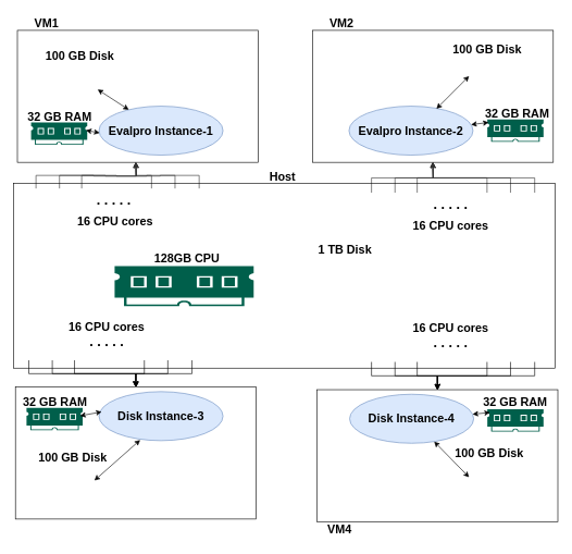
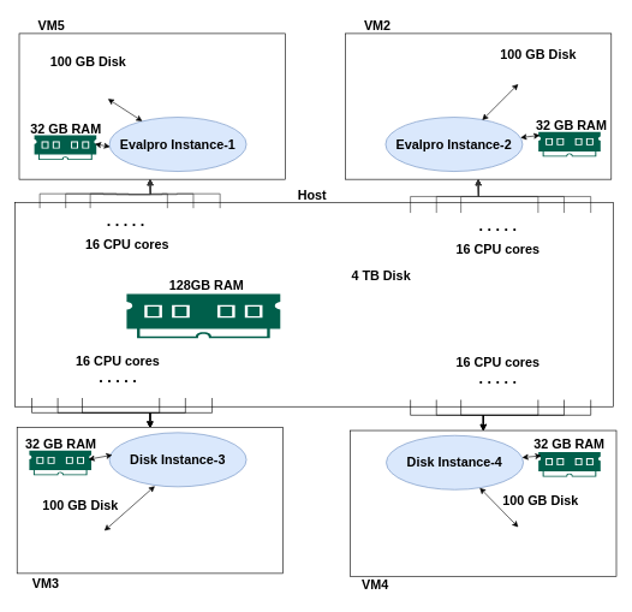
- <mxCell id="83" value="&lt;b&gt;VM1&lt;/b&gt;" style="text;html=1;strokeColor=none;fillColor=none;align=center;verticalAlign=middle;whiteSpace=wrap;rounded=0;fontSize=18;" vertex="1" parent="1"><mxGeometry x="41" y="20" width="60" height="30" as="geometry" /></mxCell>
+ <mxCell id="83" value="&lt;b&gt;VM5&lt;/b&gt;" style="text;html=1;strokeColor=none;fillColor=none;align=center;verticalAlign=middle;whiteSpace=wrap;rounded=0;fontSize=18;" vertex="1" parent="1"><mxGeometry x="41" y="20" width="60" height="30" as="geometry" /></mxCell>
- <mxCell id="5" value="&lt;b&gt;1 TB Disk&lt;/b&gt;" style="text;html=1;strokeColor=none;fillColor=none;align=center;verticalAlign=middle;whiteSpace=wrap;rounded=0;fontSize=18;" vertex="1" parent="1"><mxGeometry x="471.2" y="368" width="114" height="30" as="geometry" /></mxCell>
+ <mxCell id="5" value="&lt;b&gt;4 TB Disk&lt;/b&gt;" style="text;html=1;strokeColor=none;fillColor=none;align=center;verticalAlign=middle;whiteSpace=wrap;rounded=0;fontSize=18;" vertex="1" parent="1"><mxGeometry x="471.2" y="368" width="114" height="30" as="geometry" /></mxCell>
- <mxCell id="4" value="&lt;b&gt;&lt;font style=&quot;font-size: 18px;&quot;&gt;128GB CPU&lt;/font&gt;&lt;/b&gt;" style="text;html=1;strokeColor=none;fillColor=none;align=center;verticalAlign=middle;whiteSpace=wrap;rounded=0;" vertex="1" parent="1"><mxGeometry x="226" y="380" width="120" height="30" as="geometry" /></mxCell>
+ <mxCell id="4" value="&lt;b&gt;&lt;font style=&quot;font-size: 18px;&quot;&gt;128GB RAM&lt;/font&gt;&lt;/b&gt;" style="text;html=1;strokeColor=none;fillColor=none;align=center;verticalAlign=middle;whiteSpace=wrap;rounded=0;" vertex="1" parent="1"><mxGeometry x="226" y="380" width="120" height="30" as="geometry" /></mxCell>
+ <mxCell id="85" value="&lt;b&gt;VM3&lt;/b&gt;" style="text;html=1;strokeColor=none;fillColor=none;align=center;verticalAlign=middle;whiteSpace=wrap;rounded=0;fontSize=18;" vertex="1" parent="1"><mxGeometry x="32.5" y="794" width="60" height="30" as="geometry" /></mxCell>
